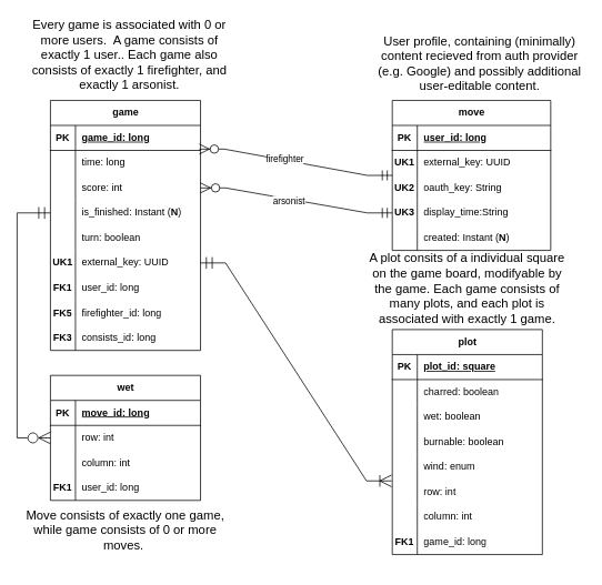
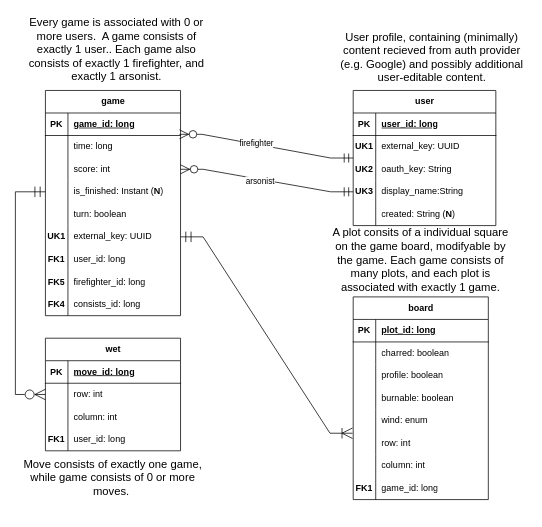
- <mxCell id="3" value="move" style="shape=table;startSize=30;container=1;collapsible=1;childLayout=tableLayout;fixedRows=1;rowLines=0;fontStyle=1;align=center;resizeLast=1;html=1;" parent="2" vertex="1"><mxGeometry x="450" width="190" height="180" as="geometry" /></mxCell>
+ <mxCell id="3" value="user" style="shape=table;startSize=30;container=1;collapsible=1;childLayout=tableLayout;fixedRows=1;rowLines=0;fontStyle=1;align=center;resizeLast=1;html=1;" parent="2" vertex="1"><mxGeometry x="450" width="190" height="180" as="geometry" /></mxCell>
- <mxCell id="15" value="display_time:String" style="shape=partialRectangle;connectable=0;fillColor=none;top=0;left=0;bottom=0;right=0;align=left;spacingLeft=6;overflow=hidden;whiteSpace=wrap;html=1;" parent="13" vertex="1"><mxGeometry x="30" width="160" height="30" as="geometry"><mxRectangle width="160" height="30" as="alternateBounds" /></mxGeometry></mxCell>
+ <mxCell id="15" value="display_name:String" style="shape=partialRectangle;connectable=0;fillColor=none;top=0;left=0;bottom=0;right=0;align=left;spacingLeft=6;overflow=hidden;whiteSpace=wrap;html=1;" parent="13" vertex="1"><mxGeometry x="30" width="160" height="30" as="geometry"><mxRectangle width="160" height="30" as="alternateBounds" /></mxGeometry></mxCell>
- <mxCell id="18" value="&lt;font style=&quot;font-size: 12px;&quot;&gt;created: Instant (&lt;b&gt;N&lt;/b&gt;)&lt;/font&gt;" style="shape=partialRectangle;connectable=0;fillColor=none;top=0;left=0;bottom=0;right=0;align=left;spacingLeft=6;overflow=hidden;whiteSpace=wrap;html=1;" parent="16" vertex="1"><mxGeometry x="30" width="160" height="30" as="geometry"><mxRectangle width="160" height="30" as="alternateBounds" /></mxGeometry></mxCell>
+ <mxCell id="18" value="&lt;font style=&quot;font-size: 12px;&quot;&gt;created: String (&lt;b&gt;N&lt;/b&gt;)&lt;/font&gt;" style="shape=partialRectangle;connectable=0;fillColor=none;top=0;left=0;bottom=0;right=0;align=left;spacingLeft=6;overflow=hidden;whiteSpace=wrap;html=1;" parent="16" vertex="1"><mxGeometry x="30" width="160" height="30" as="geometry"><mxRectangle width="160" height="30" as="alternateBounds" /></mxGeometry></mxCell>
- <mxCell id="45" value="&lt;b&gt;FK3&lt;/b&gt;" style="shape=partialRectangle;connectable=0;fillColor=none;top=0;left=0;bottom=0;right=0;editable=1;overflow=hidden;whiteSpace=wrap;html=1;" parent="44" vertex="1"><mxGeometry width="30" height="30" as="geometry"><mxRectangle width="30" height="30" as="alternateBounds" /></mxGeometry></mxCell>
+ <mxCell id="45" value="&lt;b&gt;FK4&lt;/b&gt;" style="shape=partialRectangle;connectable=0;fillColor=none;top=0;left=0;bottom=0;right=0;editable=1;overflow=hidden;whiteSpace=wrap;html=1;" parent="44" vertex="1"><mxGeometry width="30" height="30" as="geometry"><mxRectangle width="30" height="30" as="alternateBounds" /></mxGeometry></mxCell>
- <mxCell id="47" value="plot" style="shape=table;startSize=30;container=1;collapsible=1;childLayout=tableLayout;fixedRows=1;rowLines=0;fontStyle=1;align=center;resizeLast=1;html=1;" parent="2" vertex="1"><mxGeometry x="450" y="275" width="180" height="270" as="geometry" /></mxCell>
+ <mxCell id="47" value="board" style="shape=table;startSize=30;container=1;collapsible=1;childLayout=tableLayout;fixedRows=1;rowLines=0;fontStyle=1;align=center;resizeLast=1;html=1;" parent="2" vertex="1"><mxGeometry x="450" y="275" width="180" height="270" as="geometry" /></mxCell>
- <mxCell id="50" value="plot_id: square" style="shape=partialRectangle;connectable=0;fillColor=none;top=0;left=0;bottom=0;right=0;align=left;spacingLeft=6;fontStyle=5;overflow=hidden;whiteSpace=wrap;html=1;" parent="48" vertex="1"><mxGeometry x="30" width="150" height="30" as="geometry"><mxRectangle width="150" height="30" as="alternateBounds" /></mxGeometry></mxCell>
+ <mxCell id="50" value="plot_id: long" style="shape=partialRectangle;connectable=0;fillColor=none;top=0;left=0;bottom=0;right=0;align=left;spacingLeft=6;fontStyle=5;overflow=hidden;whiteSpace=wrap;html=1;" parent="48" vertex="1"><mxGeometry x="30" width="150" height="30" as="geometry"><mxRectangle width="150" height="30" as="alternateBounds" /></mxGeometry></mxCell>
- <mxCell id="56" value="wet: boolean" style="shape=partialRectangle;connectable=0;fillColor=none;top=0;left=0;bottom=0;right=0;align=left;spacingLeft=6;overflow=hidden;whiteSpace=wrap;html=1;" parent="54" vertex="1"><mxGeometry x="30" width="150" height="30" as="geometry"><mxRectangle width="150" height="30" as="alternateBounds" /></mxGeometry></mxCell>
+ <mxCell id="56" value="profile: boolean" style="shape=partialRectangle;connectable=0;fillColor=none;top=0;left=0;bottom=0;right=0;align=left;spacingLeft=6;overflow=hidden;whiteSpace=wrap;html=1;" parent="54" vertex="1"><mxGeometry x="30" width="150" height="30" as="geometry"><mxRectangle width="150" height="30" as="alternateBounds" /></mxGeometry></mxCell>
